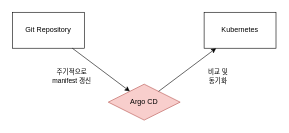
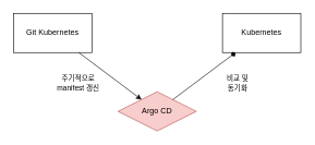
- <mxCell id="2" value="Git Repository" style="rounded=0;whiteSpace=wrap;html=1;" vertex="1" parent="1"><mxGeometry x="20" y="20" width="120" height="60" as="geometry" /></mxCell>
+ <mxCell id="2" value="Git Kubernetes" style="rounded=0;whiteSpace=wrap;html=1;" vertex="1" parent="1"><mxGeometry x="20" y="20" width="120" height="60" as="geometry" /></mxCell>
- <mxCell id="7" value="" style="endArrow=classic;html=1;rounded=0;" edge="1" parent="1" source="4" target="3"><mxGeometry relative="1" as="geometry"><mxPoint x="320" y="100" as="sourcePoint" /><mxPoint x="400" y="160" as="targetPoint" /></mxGeometry></mxCell>
+ <mxCell id="7" value="" style="endArrow=diamond;html=1;rounded=0;" edge="1" parent="1" source="4" target="3"><mxGeometry relative="1" as="geometry"><mxPoint x="320" y="100" as="sourcePoint" /><mxPoint x="400" y="160" as="targetPoint" /></mxGeometry></mxCell>
